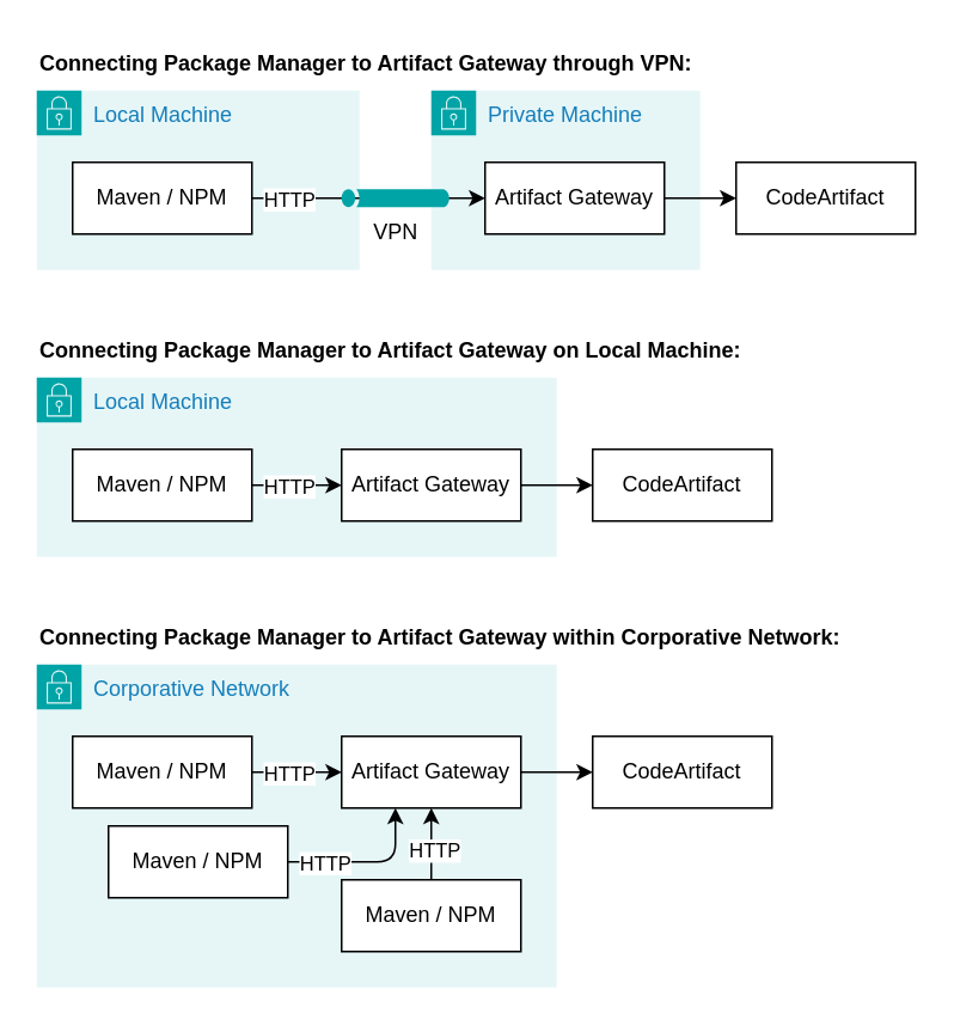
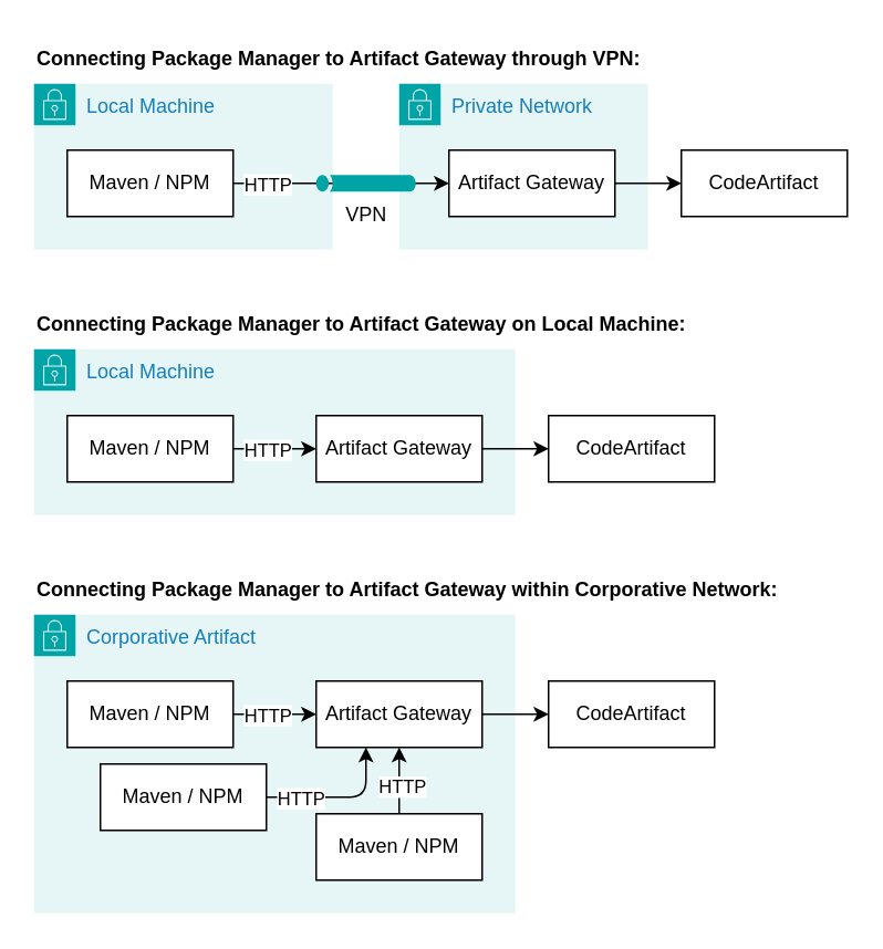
- <mxCell id="3" value="Private Machine" style="points=[[0,0],[0.25,0],[0.5,0],[0.75,0],[1,0],[1,0.25],[1,0.5],[1,0.75],[1,1],[0.75,1],[0.5,1],[0.25,1],[0,1],[0,0.75],[0,0.5],[0,0.25]];outlineConnect=0;gradientColor=none;html=1;whiteSpace=wrap;fontSize=12;fontStyle=0;container=0;pointerEvents=0;collapsible=0;recursiveResize=0;shape=mxgraph.aws4.group;grIcon=mxgraph.aws4.group_security_group;grStroke=0;strokeColor=#00A4A6;fillColor=#E6F6F7;verticalAlign=top;align=left;spacingLeft=30;fontColor=#147EBA;dashed=0;" parent="1" vertex="1"><mxGeometry x="240" y="50" width="150" height="100" as="geometry" /></mxCell>
+ <mxCell id="3" value="Private Network" style="points=[[0,0],[0.25,0],[0.5,0],[0.75,0],[1,0],[1,0.25],[1,0.5],[1,0.75],[1,1],[0.75,1],[0.5,1],[0.25,1],[0,1],[0,0.75],[0,0.5],[0,0.25]];outlineConnect=0;gradientColor=none;html=1;whiteSpace=wrap;fontSize=12;fontStyle=0;container=0;pointerEvents=0;collapsible=0;recursiveResize=0;shape=mxgraph.aws4.group;grIcon=mxgraph.aws4.group_security_group;grStroke=0;strokeColor=#00A4A6;fillColor=#E6F6F7;verticalAlign=top;align=left;spacingLeft=30;fontColor=#147EBA;dashed=0;" parent="1" vertex="1"><mxGeometry x="240" y="50" width="150" height="100" as="geometry" /></mxCell>
- <mxCell id="8" value="Corporative Network" style="points=[[0,0],[0.25,0],[0.5,0],[0.75,0],[1,0],[1,0.25],[1,0.5],[1,0.75],[1,1],[0.75,1],[0.5,1],[0.25,1],[0,1],[0,0.75],[0,0.5],[0,0.25]];outlineConnect=0;gradientColor=none;html=1;whiteSpace=wrap;fontSize=12;fontStyle=0;container=1;pointerEvents=0;collapsible=0;recursiveResize=0;shape=mxgraph.aws4.group;grIcon=mxgraph.aws4.group_security_group;grStroke=0;strokeColor=#00A4A6;fillColor=#E6F6F7;verticalAlign=top;align=left;spacingLeft=30;fontColor=#147EBA;dashed=0;" parent="1" vertex="1"><mxGeometry x="20" y="370" width="290" height="180" as="geometry" /></mxCell>
+ <mxCell id="8" value="Corporative Artifact" style="points=[[0,0],[0.25,0],[0.5,0],[0.75,0],[1,0],[1,0.25],[1,0.5],[1,0.75],[1,1],[0.75,1],[0.5,1],[0.25,1],[0,1],[0,0.75],[0,0.5],[0,0.25]];outlineConnect=0;gradientColor=none;html=1;whiteSpace=wrap;fontSize=12;fontStyle=0;container=1;pointerEvents=0;collapsible=0;recursiveResize=0;shape=mxgraph.aws4.group;grIcon=mxgraph.aws4.group_security_group;grStroke=0;strokeColor=#00A4A6;fillColor=#E6F6F7;verticalAlign=top;align=left;spacingLeft=30;fontColor=#147EBA;dashed=0;" parent="1" vertex="1"><mxGeometry x="20" y="370" width="290" height="180" as="geometry" /></mxCell>
